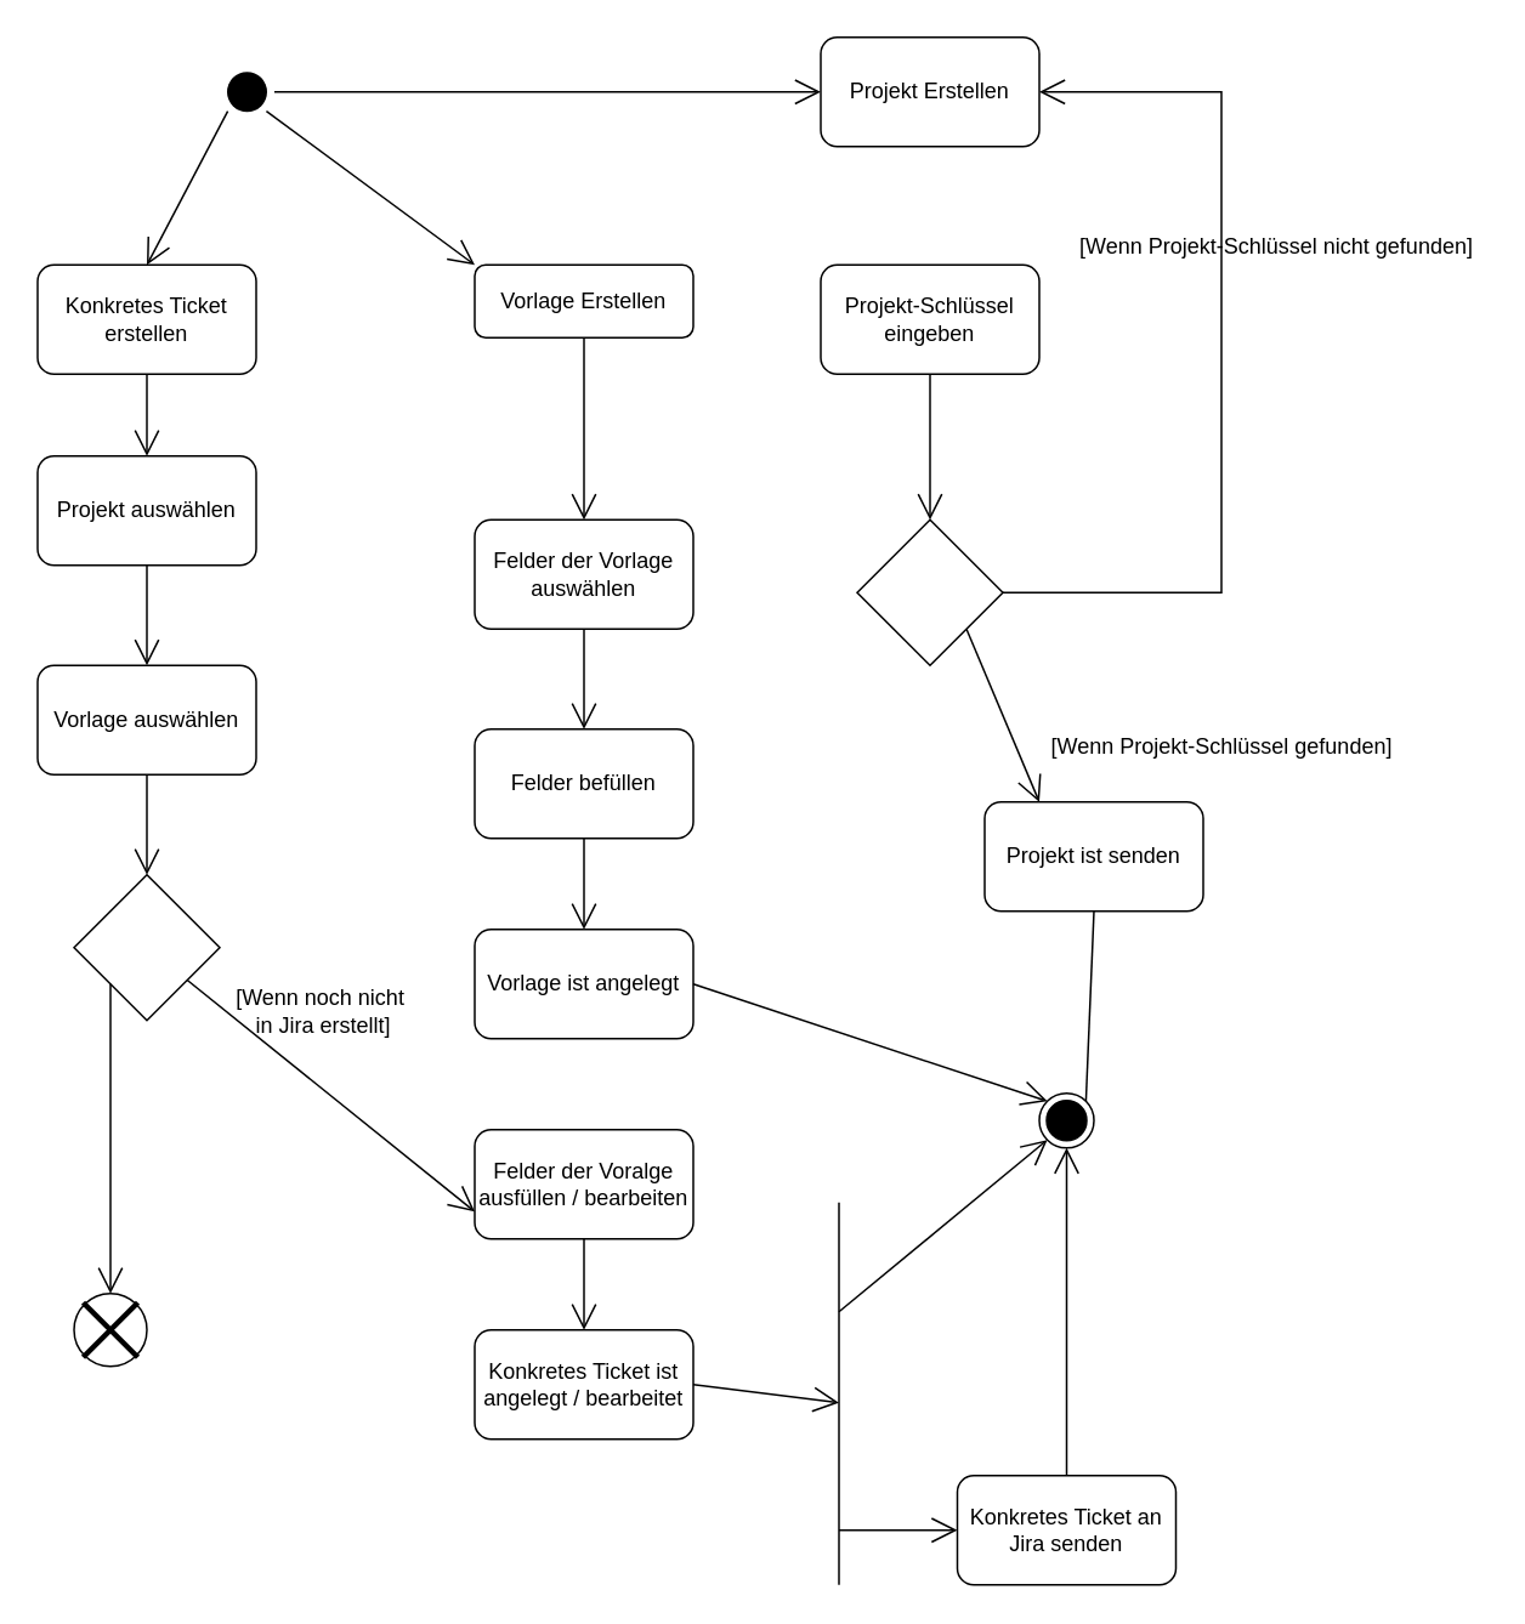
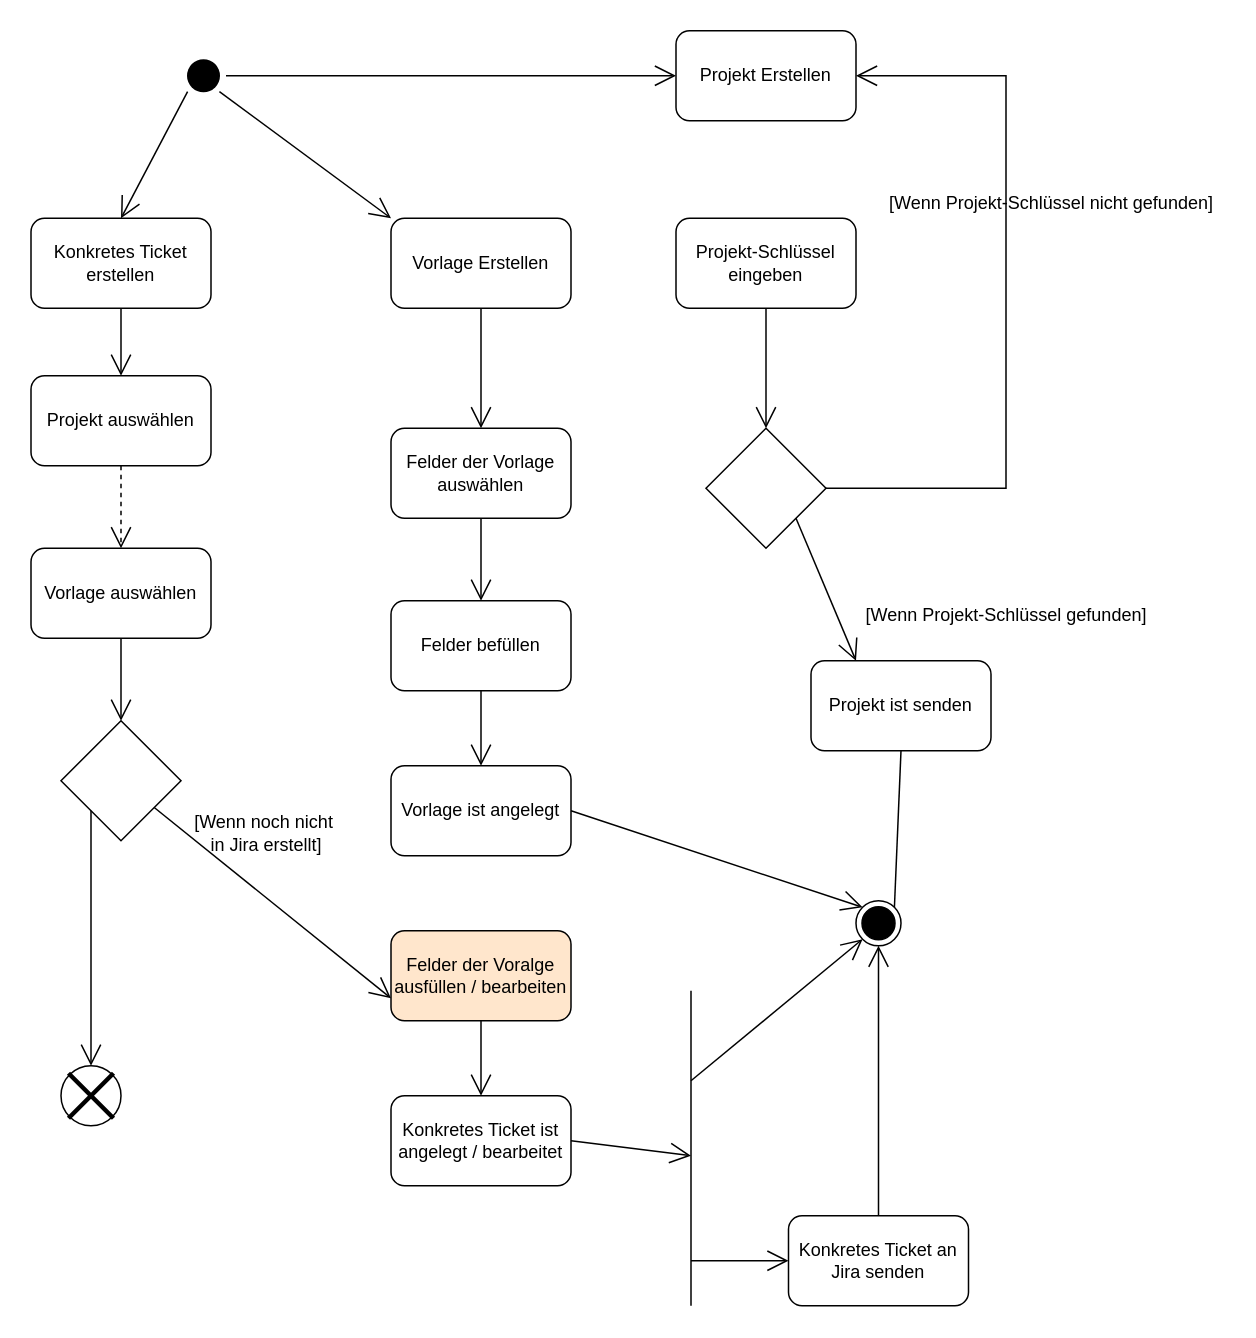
- <mxCell id="12" value="Vorlage Erstellen" style="rounded=1;whiteSpace=wrap;html=1;strokeColor=default;" vertex="1" parent="1"><mxGeometry x="260" y="145" width="120" height="40" as="geometry" /></mxCell>
+ <mxCell id="12" value="Vorlage Erstellen" style="rounded=1;whiteSpace=wrap;html=1;strokeColor=default;" vertex="1" parent="1"><mxGeometry x="260" y="145" width="120" height="60" as="geometry" /></mxCell>
- <mxCell id="29" value="" style="endArrow=open;endFill=1;endSize=12;html=1;rounded=0;exitX=0.5;exitY=1;exitDx=0;exitDy=0;entryX=0.5;entryY=0;entryDx=0;entryDy=0;" edge="1" parent="1" source="17" target="18"><mxGeometry width="160" relative="1" as="geometry"><mxPoint x="144.393" y="80.607" as="sourcePoint" /><mxPoint x="100" y="165" as="targetPoint" /></mxGeometry></mxCell>
+ <mxCell id="29" value="" style="endArrow=open;endFill=1;endSize=12;html=1;rounded=0;exitX=0.5;exitY=1;exitDx=0;exitDy=0;entryX=0.5;entryY=0;entryDx=0;entryDy=0;dashed=1;" edge="1" parent="1" source="17" target="18"><mxGeometry width="160" relative="1" as="geometry"><mxPoint x="144.393" y="80.607" as="sourcePoint" /><mxPoint x="100" y="165" as="targetPoint" /></mxGeometry></mxCell>
- <mxCell id="19" value="Felder der Voralge ausfüllen / bearbeiten" style="rounded=1;whiteSpace=wrap;html=1;strokeColor=default;" vertex="1" parent="1"><mxGeometry x="260" y="620" width="120" height="60" as="geometry" /></mxCell>
+ <mxCell id="19" value="Felder der Voralge ausfüllen / bearbeiten" style="rounded=1;whiteSpace=wrap;html=1;strokeColor=default;fillColor=#ffe6cc;" vertex="1" parent="1"><mxGeometry x="260" y="620" width="120" height="60" as="geometry" /></mxCell>
